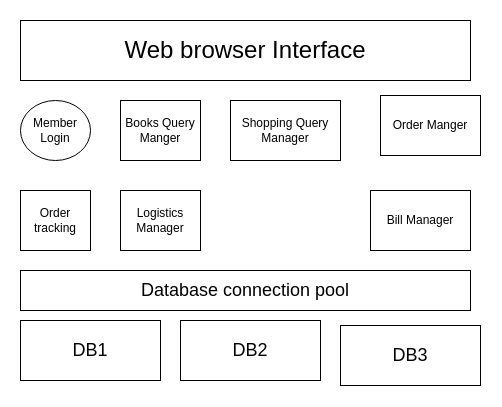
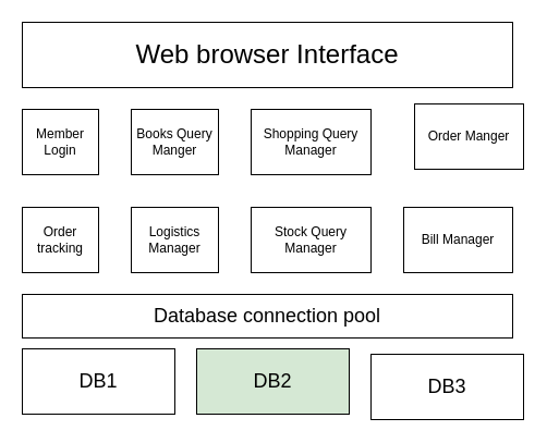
- <mxCell id="3" value="Member Login" style="ellipse;whiteSpace=wrap;html=1;" vertex="1" parent="1"><mxGeometry x="20" y="100" width="70" height="60" as="geometry" /></mxCell>
+ <mxCell id="3" value="Member Login" style="rounded=0;whiteSpace=wrap;html=1;" vertex="1" parent="1"><mxGeometry x="20" y="100" width="70" height="60" as="geometry" /></mxCell>
+ <mxCell id="9" value="Stock Query Manager" style="rounded=0;whiteSpace=wrap;html=1;" vertex="1" parent="1"><mxGeometry x="230" y="190" width="110" height="60" as="geometry" /></mxCell>
- <mxCell id="13" value="&lt;font style=&quot;font-size: 18px&quot;&gt;DB2&lt;/font&gt;" style="rounded=0;whiteSpace=wrap;html=1;" vertex="1" parent="1"><mxGeometry x="180" y="320" width="140" height="60" as="geometry" /></mxCell>
+ <mxCell id="13" value="&lt;font style=&quot;font-size: 18px&quot;&gt;DB2&lt;/font&gt;" style="rounded=0;whiteSpace=wrap;html=1;fillColor=#d5e8d4;" vertex="1" parent="1"><mxGeometry x="180" y="320" width="140" height="60" as="geometry" /></mxCell>
